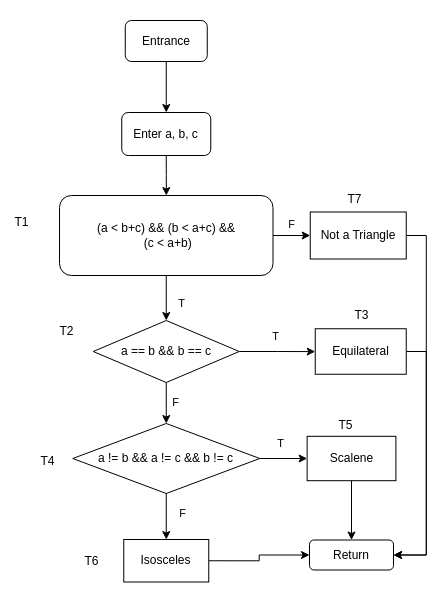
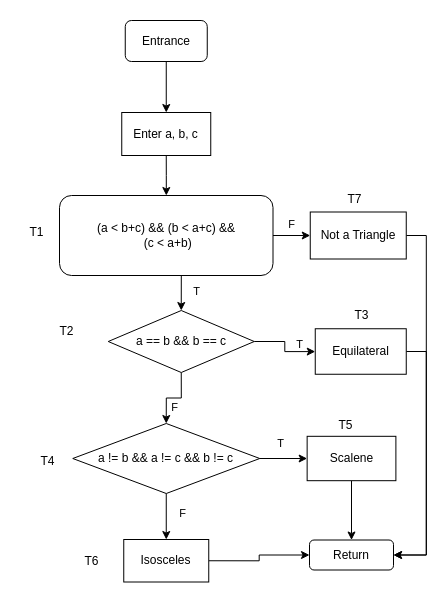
- <mxCell id="5" value="Enter a, b, c" style="whiteSpace=wrap;html=1;rounded=1;" parent="1" vertex="1"><mxGeometry x="121.25" y="112" width="89" height="43" as="geometry" /></mxCell>
+ <mxCell id="5" value="Enter a, b, c" style="rounded=0;whiteSpace=wrap;html=1;" parent="1" vertex="1"><mxGeometry x="121.25" y="112" width="89" height="43" as="geometry" /></mxCell>
- <mxCell id="24" value="T1" style="text;html=1;align=center;verticalAlign=middle;resizable=0;points=[];autosize=1;strokeColor=none;fillColor=none;" vertex="1" parent="1"><mxGeometry x="5" y="209" width="32" height="26" as="geometry" /></mxCell>
+ <mxCell id="24" value="T1" style="text;html=1;align=center;verticalAlign=middle;resizable=0;points=[];autosize=1;strokeColor=none;fillColor=none;" vertex="1" parent="1"><mxGeometry x="20" y="219" width="32" height="26" as="geometry" /></mxCell>
- <mxCell id="13" value="a == b &amp;amp;&amp;amp; b == c" style="rhombus;whiteSpace=wrap;html=1;" parent="1" vertex="1"><mxGeometry x="92.75" y="320" width="146" height="62" as="geometry" /></mxCell>
+ <mxCell id="13" value="a == b &amp;amp;&amp;amp; b == c" style="rhombus;whiteSpace=wrap;html=1;" parent="1" vertex="1"><mxGeometry x="107.75" y="310" width="146" height="62" as="geometry" /></mxCell>
